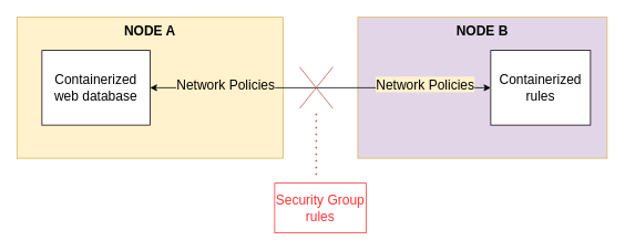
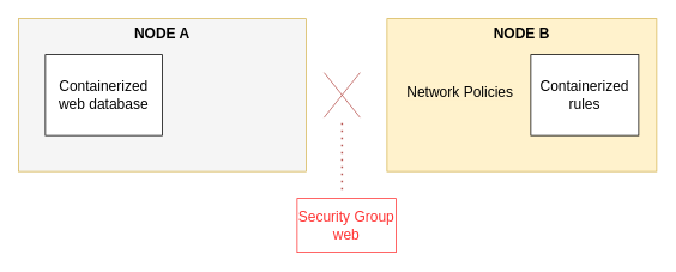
- <mxCell id="2" value="&lt;b style=&quot;font-size: 16px;&quot;&gt;NODE A&lt;/b&gt;" style="rounded=0;whiteSpace=wrap;html=1;fillColor=#fff2cc;strokeColor=#d6b656;verticalAlign=top;fontSize=16;" parent="1" vertex="1"><mxGeometry x="20" y="20" width="320" height="170" as="geometry" /></mxCell>
+ <mxCell id="2" value="&lt;b style=&quot;font-size: 16px;&quot;&gt;NODE A&lt;/b&gt;" style="rounded=0;whiteSpace=wrap;html=1;fillColor=#f5f5f5;strokeColor=#d6b656;verticalAlign=top;fontSize=16;" parent="1" vertex="1"><mxGeometry x="20" y="20" width="320" height="170" as="geometry" /></mxCell>
- <mxCell id="6" value="" style="endArrow=classic;startArrow=classic;html=1;rounded=0;exitX=1;exitY=0.5;exitDx=0;exitDy=0;entryX=0;entryY=0.5;entryDx=0;entryDy=0;fontSize=16;" parent="1" source="3" target="5" edge="1"><mxGeometry width="50" height="50" relative="1" as="geometry"><mxPoint x="350" y="210" as="sourcePoint" /><mxPoint x="400" y="160" as="targetPoint" /></mxGeometry></mxCell>
- <mxCell id="7" value="Network Policies" style="edgeLabel;html=1;align=center;verticalAlign=middle;resizable=0;points=[];fontSize=16;labelBackgroundColor=#fff2cc;" parent="6" vertex="1" connectable="0"><mxGeometry x="-0.107" y="-3" relative="1" as="geometry"><mxPoint x="-93" y="-8" as="offset" /></mxGeometry></mxCell>
- <mxCell id="4" value="&lt;b style=&quot;font-size: 16px;&quot;&gt;NODE B&lt;/b&gt;" style="rounded=0;whiteSpace=wrap;html=1;fillColor=#e1d5e7;strokeColor=#d6b656;align=center;verticalAlign=top;fontSize=16;" parent="1" vertex="1"><mxGeometry x="430" y="20" width="300" height="170" as="geometry" /></mxCell>
+ <mxCell id="4" value="&lt;b style=&quot;font-size: 16px;&quot;&gt;NODE B&lt;/b&gt;" style="rounded=0;whiteSpace=wrap;html=1;fillColor=#fff2cc;strokeColor=#d6b656;align=center;verticalAlign=top;fontSize=16;" parent="1" vertex="1"><mxGeometry x="430" y="20" width="300" height="170" as="geometry" /></mxCell>
- <mxCell id="11" value="&lt;font color=&quot;#ff3333&quot; style=&quot;font-size: 16px;&quot;&gt;Security Group rules&lt;/font&gt;" style="text;html=1;align=center;verticalAlign=middle;whiteSpace=wrap;rounded=0;fontSize=16;strokeWidth=1;strokeColor=#FF3333;" vertex="1" parent="1"><mxGeometry x="330" y="220" width="110" height="60" as="geometry" /></mxCell>
+ <mxCell id="11" value="&lt;font color=&quot;#ff3333&quot; style=&quot;font-size: 16px;&quot;&gt;Security Group web&lt;/font&gt;" style="text;html=1;align=center;verticalAlign=middle;whiteSpace=wrap;rounded=0;fontSize=16;strokeWidth=1;strokeColor=#FF3333;" vertex="1" parent="1"><mxGeometry x="330" y="220" width="110" height="60" as="geometry" /></mxCell>
